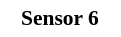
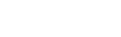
- <mxCell id="2" value="&lt;font style=&quot;font-size: 36px&quot; face=&quot;Comic Sans MS&quot;&gt;&lt;b&gt;Sensor 6&lt;/b&gt;&lt;/font&gt;" style="text;html=1;strokeColor=none;fillColor=none;align=center;verticalAlign=middle;whiteSpace=wrap;rounded=0;" vertex="1" parent="1"><mxGeometry x="20" y="20" width="160" height="20" as="geometry" /></mxCell>
